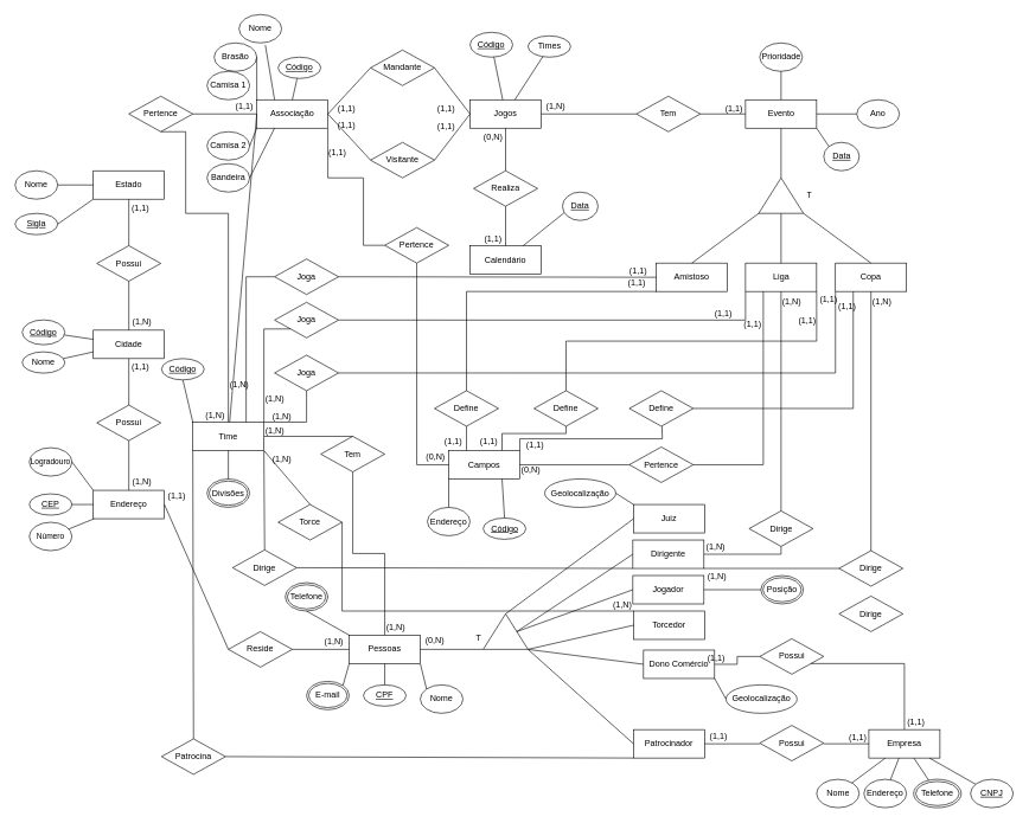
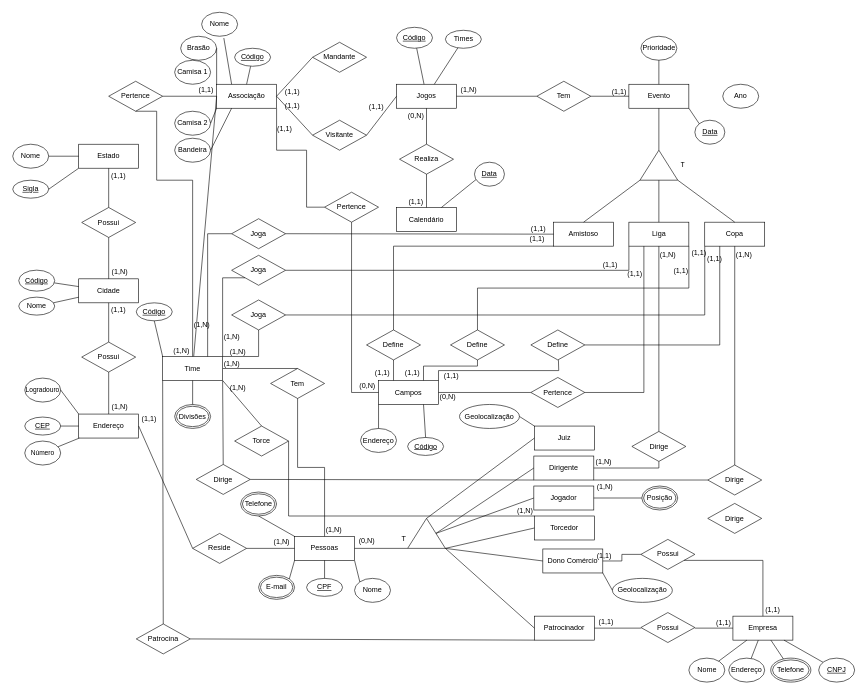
- <mxCell id="27" value="" style="endArrow=none;html=1;rounded=0;entryX=0;entryY=0.5;entryDx=0;entryDy=0;exitX=1;exitY=0.5;exitDx=0;exitDy=0;" parent="1" source="22" target="11" edge="1"><mxGeometry relative="1" as="geometry"><mxPoint x="620" y="235" as="sourcePoint" /><mxPoint x="670" y="170" as="targetPoint" /></mxGeometry></mxCell>
- <mxCell id="28" value="(1,1)" style="resizable=0;html=1;whiteSpace=wrap;align=right;verticalAlign=bottom;" parent="27" connectable="0" vertex="1"><mxGeometry x="1" relative="1" as="geometry"><mxPoint x="-20" as="offset" /></mxGeometry></mxCell>
- <mxCell id="18" value="" style="endArrow=none;html=1;rounded=0;entryX=0;entryY=0.5;entryDx=0;entryDy=0;exitX=1;exitY=0.5;exitDx=0;exitDy=0;" parent="1" source="2" target="17" edge="1"><mxGeometry relative="1" as="geometry"><mxPoint x="864" y="430" as="sourcePoint" /><mxPoint x="1024" y="430" as="targetPoint" /></mxGeometry></mxCell>
